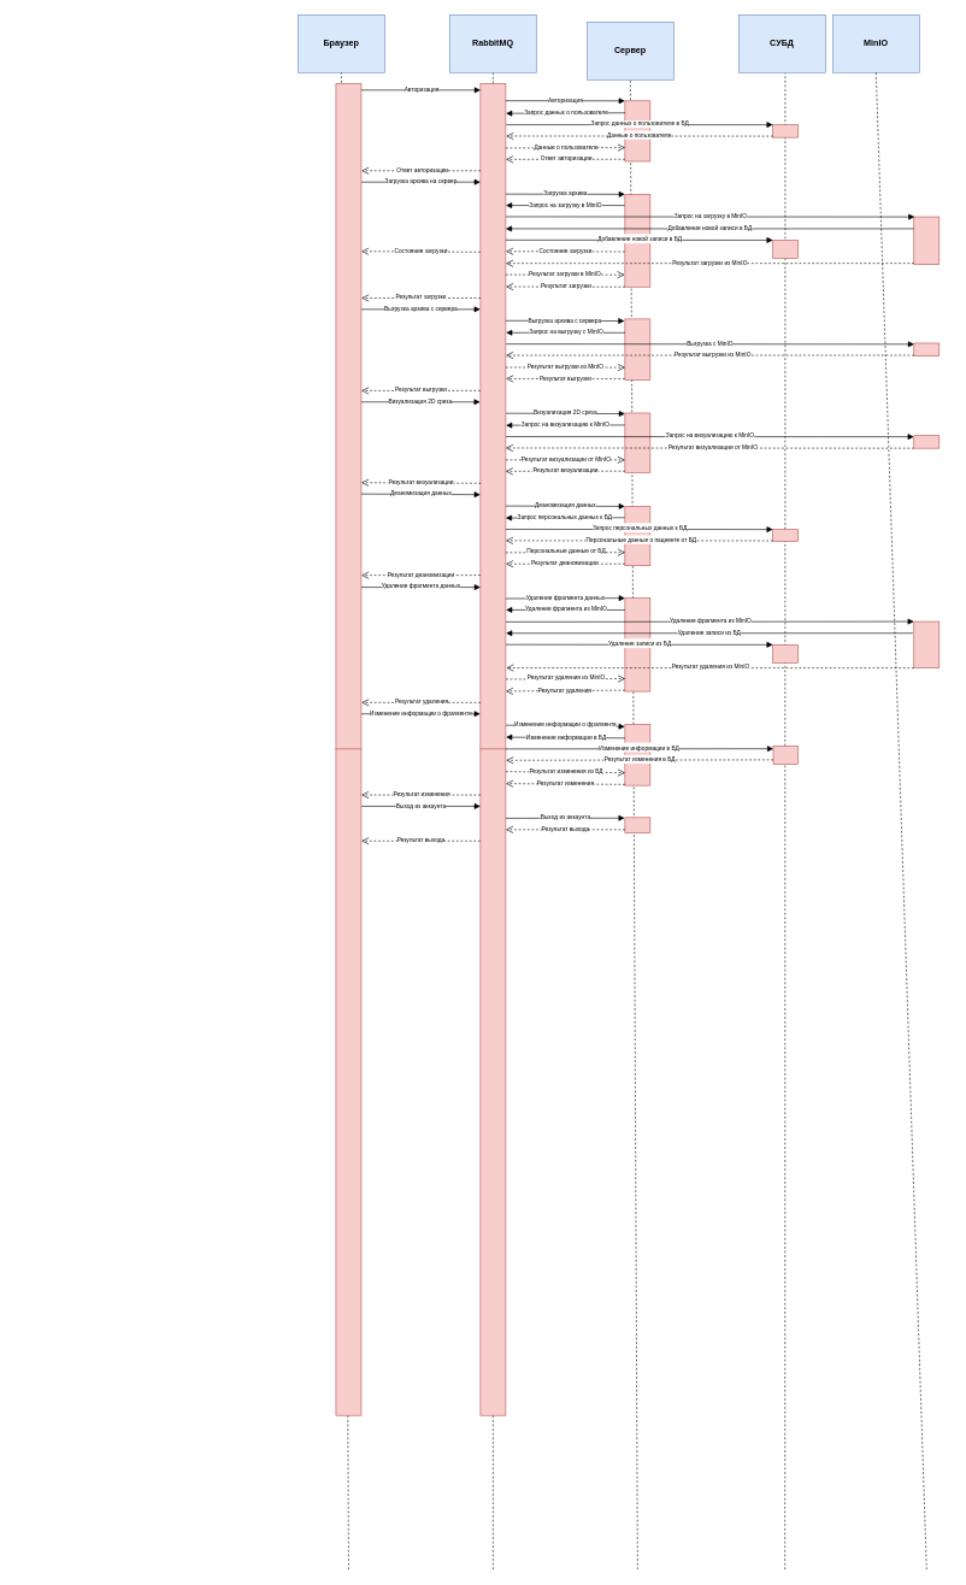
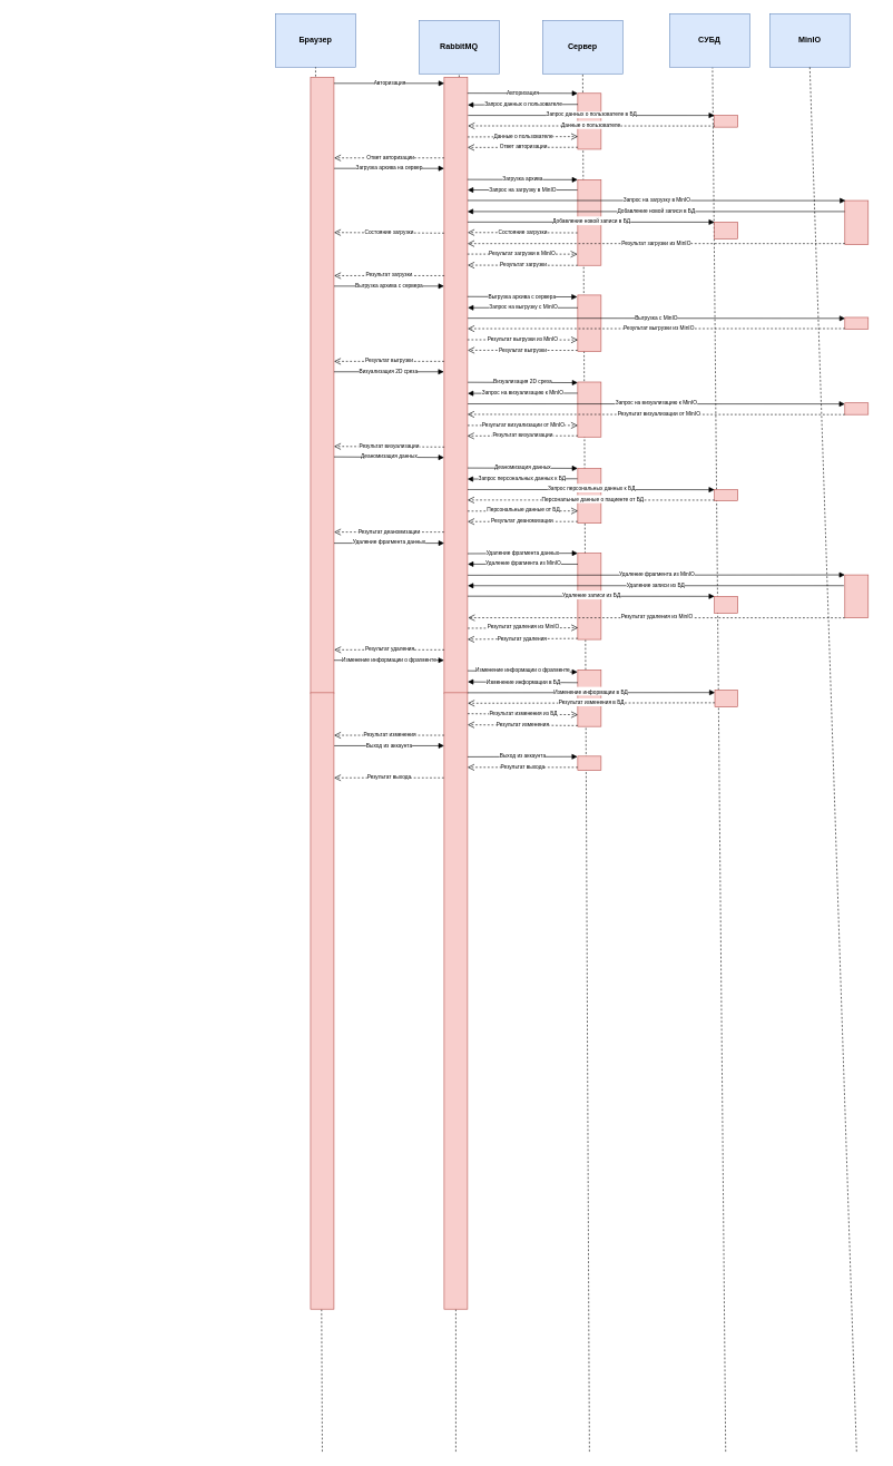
- <mxCell id="6" value="&lt;b&gt;RabbitMQ&lt;/b&gt;" style="html=1;whiteSpace=wrap;fillColor=#dae8fc;strokeColor=#6c8ebf;" parent="1" vertex="1"><mxGeometry x="622" y="20" width="120" height="80" as="geometry" /></mxCell>
+ <mxCell id="6" value="&lt;b&gt;RabbitMQ&lt;/b&gt;" style="html=1;whiteSpace=wrap;fillColor=#dae8fc;strokeColor=#6c8ebf;" parent="1" vertex="1"><mxGeometry x="627" y="30" width="120" height="80" as="geometry" /></mxCell>
- <mxCell id="7" value="&lt;b&gt;СУБД&lt;/b&gt;" style="html=1;whiteSpace=wrap;fillColor=#dae8fc;strokeColor=#6c8ebf;" parent="1" vertex="1"><mxGeometry x="1022" y="20" width="120" height="80" as="geometry" /></mxCell>
+ <mxCell id="7" value="&lt;b&gt;СУБД&lt;/b&gt;" style="html=1;whiteSpace=wrap;fillColor=#dae8fc;strokeColor=#6c8ebf;" parent="1" vertex="1"><mxGeometry x="1002" y="20" width="120" height="80" as="geometry" /></mxCell>
